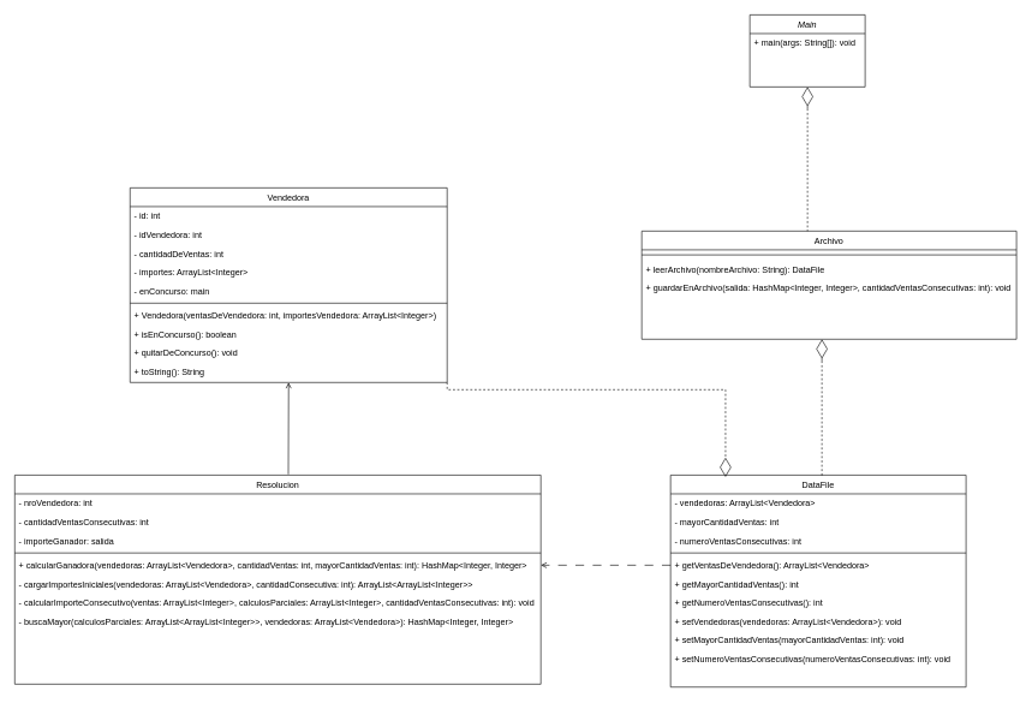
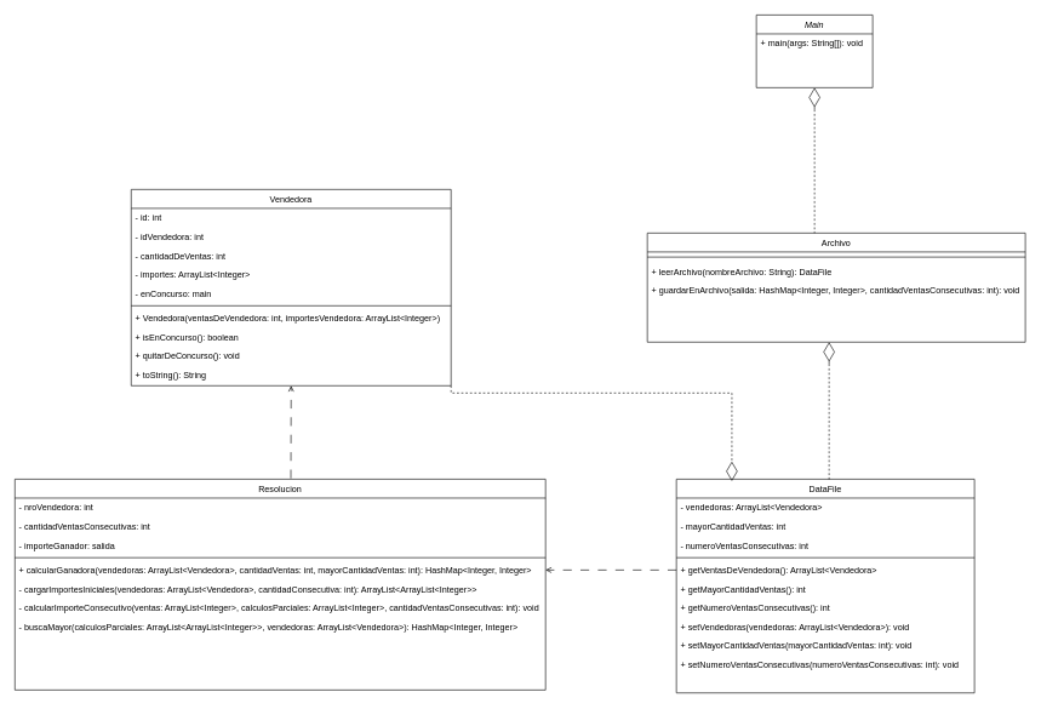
- <mxCell id="44" value="" style="endArrow=open;html=1;rounded=0;endFill=0;dashed=0;dashPattern=12 12;entryX=0.5;entryY=1;entryDx=0;entryDy=0;exitX=0.52;exitY=-0.004;exitDx=0;exitDy=0;exitPerimeter=0;" edge="1" parent="1" source="4" target="33"><mxGeometry width="50" height="50" relative="1" as="geometry"><mxPoint x="940" y="794" as="sourcePoint" /><mxPoint x="760" y="794" as="targetPoint" /><Array as="points" /></mxGeometry></mxCell>
+ <mxCell id="44" value="" style="endArrow=open;html=1;rounded=0;endFill=0;dashed=1;dashPattern=12 12;entryX=0.5;entryY=1;entryDx=0;entryDy=0;exitX=0.52;exitY=-0.004;exitDx=0;exitDy=0;exitPerimeter=0;" edge="1" parent="1" source="4" target="33"><mxGeometry width="50" height="50" relative="1" as="geometry"><mxPoint x="940" y="794" as="sourcePoint" /><mxPoint x="760" y="794" as="targetPoint" /><Array as="points" /></mxGeometry></mxCell>
